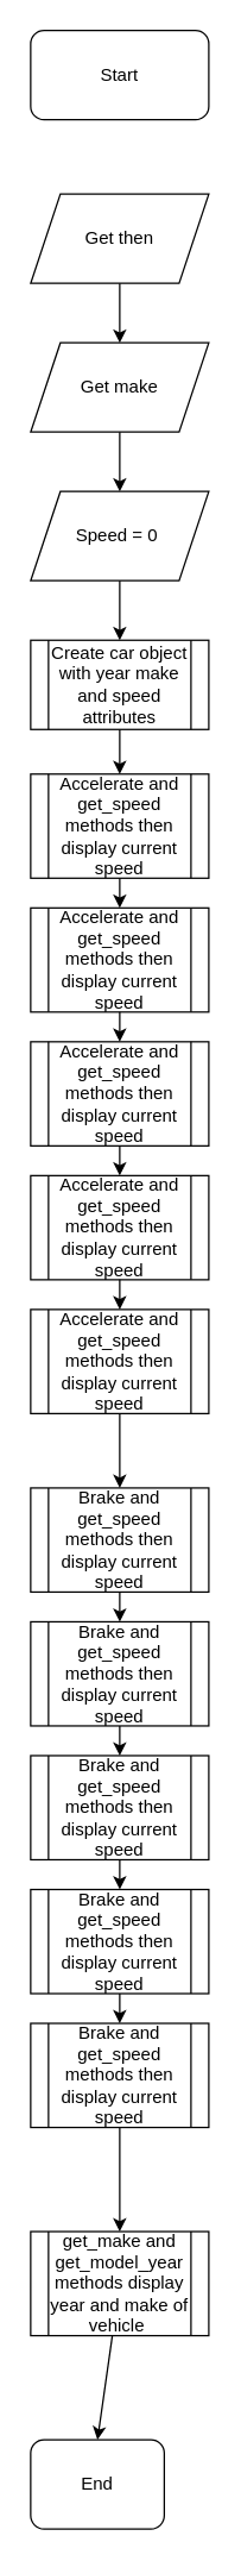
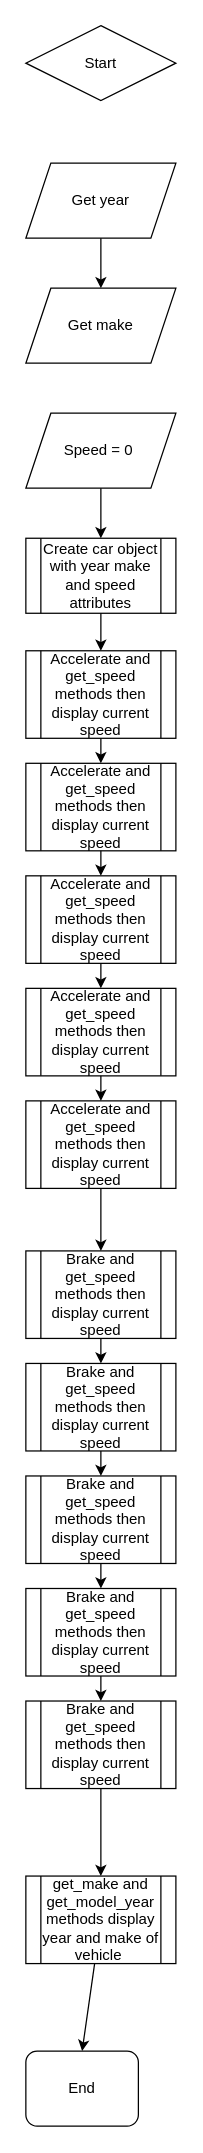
- <mxCell id="2" value="Start" style="rounded=1;whiteSpace=wrap;html=1;" vertex="1" parent="1"><mxGeometry x="20" y="20" width="120" height="60" as="geometry" /></mxCell>
+ <mxCell id="2" value="Start" style="rhombus;whiteSpace=wrap;html=1;" vertex="1" parent="1"><mxGeometry x="20" y="20" width="120" height="60" as="geometry" /></mxCell>
- <mxCell id="3" value="Get then" style="shape=parallelogram;perimeter=parallelogramPerimeter;whiteSpace=wrap;html=1;fixedSize=1;" vertex="1" parent="1"><mxGeometry x="20" y="130" width="120" height="60" as="geometry" /></mxCell>
+ <mxCell id="3" value="Get year" style="shape=parallelogram;perimeter=parallelogramPerimeter;whiteSpace=wrap;html=1;fixedSize=1;" vertex="1" parent="1"><mxGeometry x="20" y="130" width="120" height="60" as="geometry" /></mxCell>
- <mxCell id="32" value="" style="endArrow=classic;html=1;rounded=0;" edge="1" parent="1" source="4" target="5"><mxGeometry width="50" height="50" relative="1" as="geometry"><mxPoint x="-110" y="340" as="sourcePoint" /><mxPoint x="-60" y="290" as="targetPoint" /></mxGeometry></mxCell>
